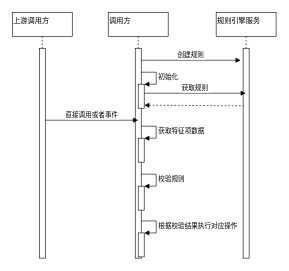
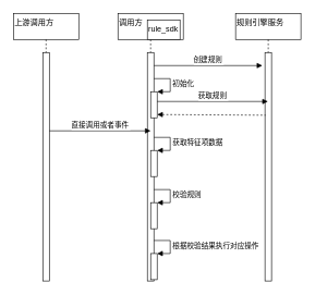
+ <mxCell id="4" value="rule_sdk" style="rounded=0;whiteSpace=wrap;html=1;align=left;" parent="2" vertex="1"><mxGeometry x="45" y="10" width="50" height="30" as="geometry" /></mxCell>
